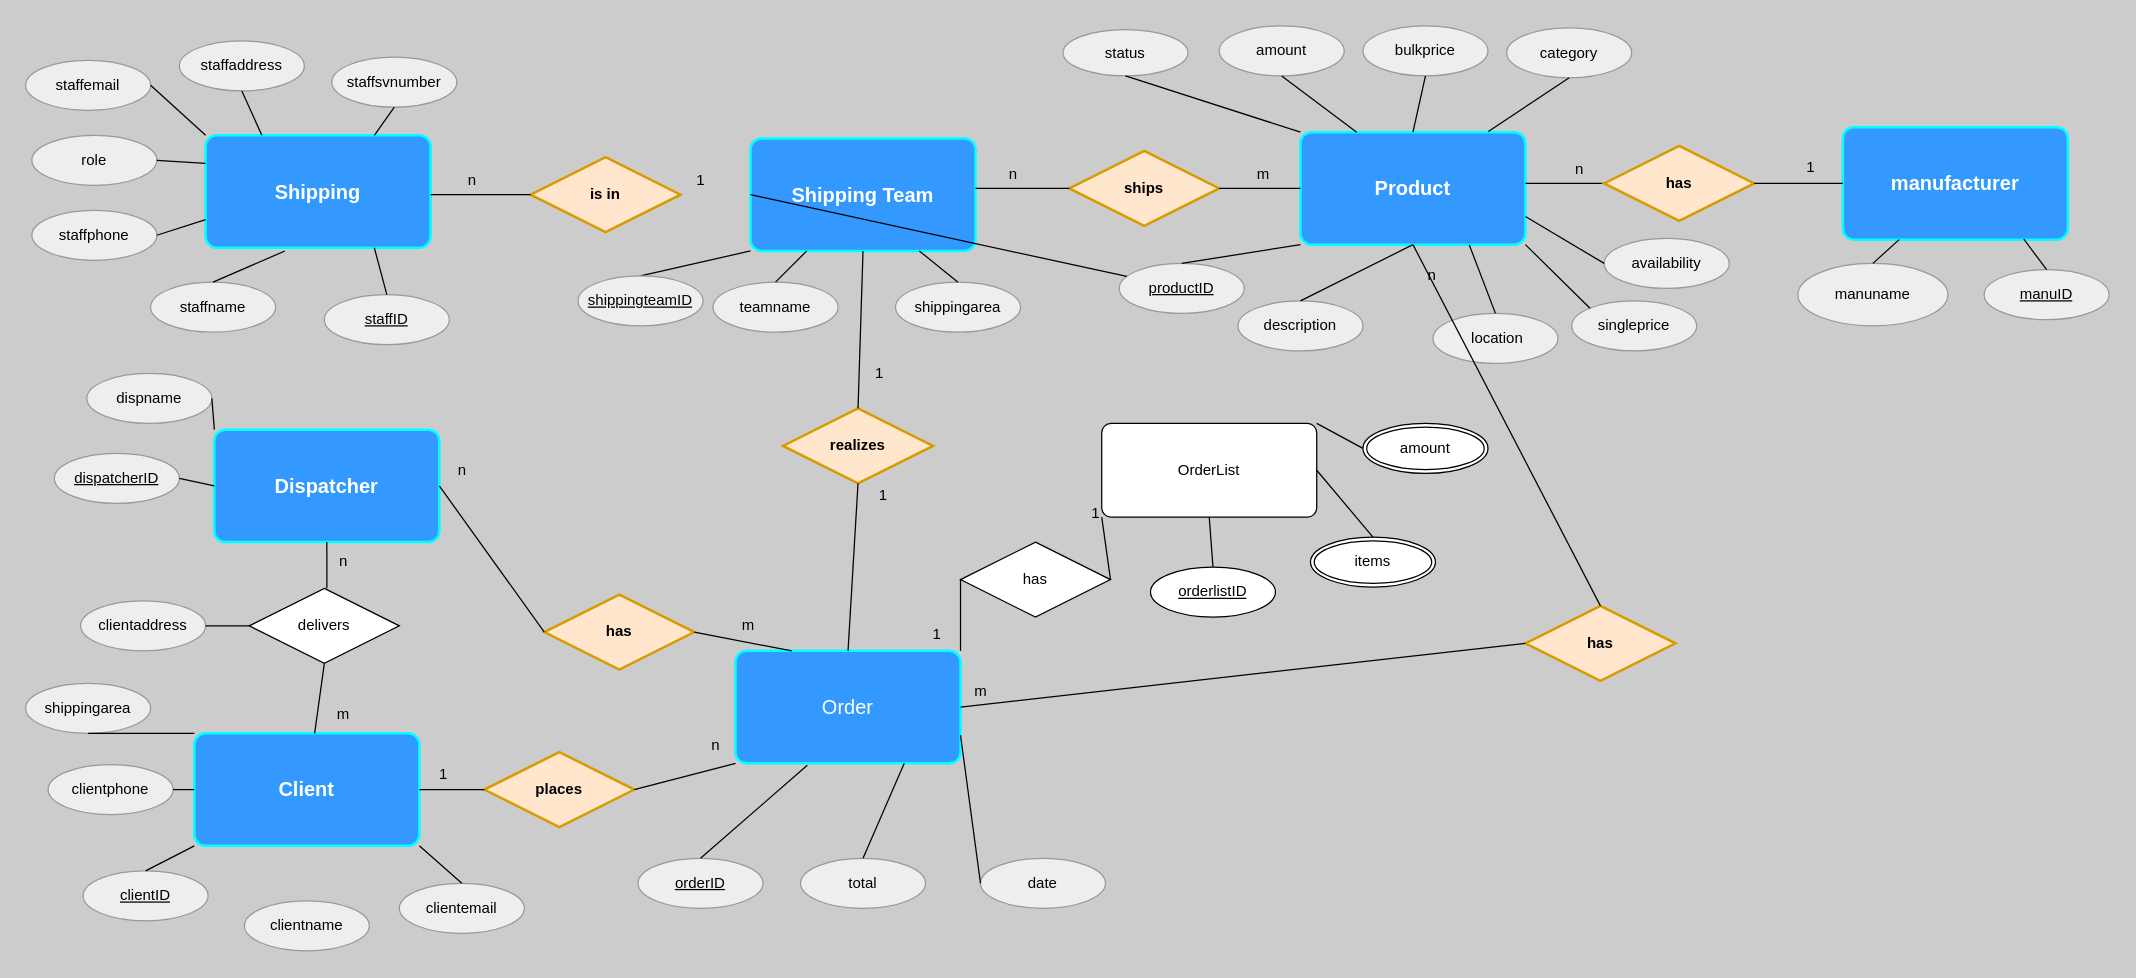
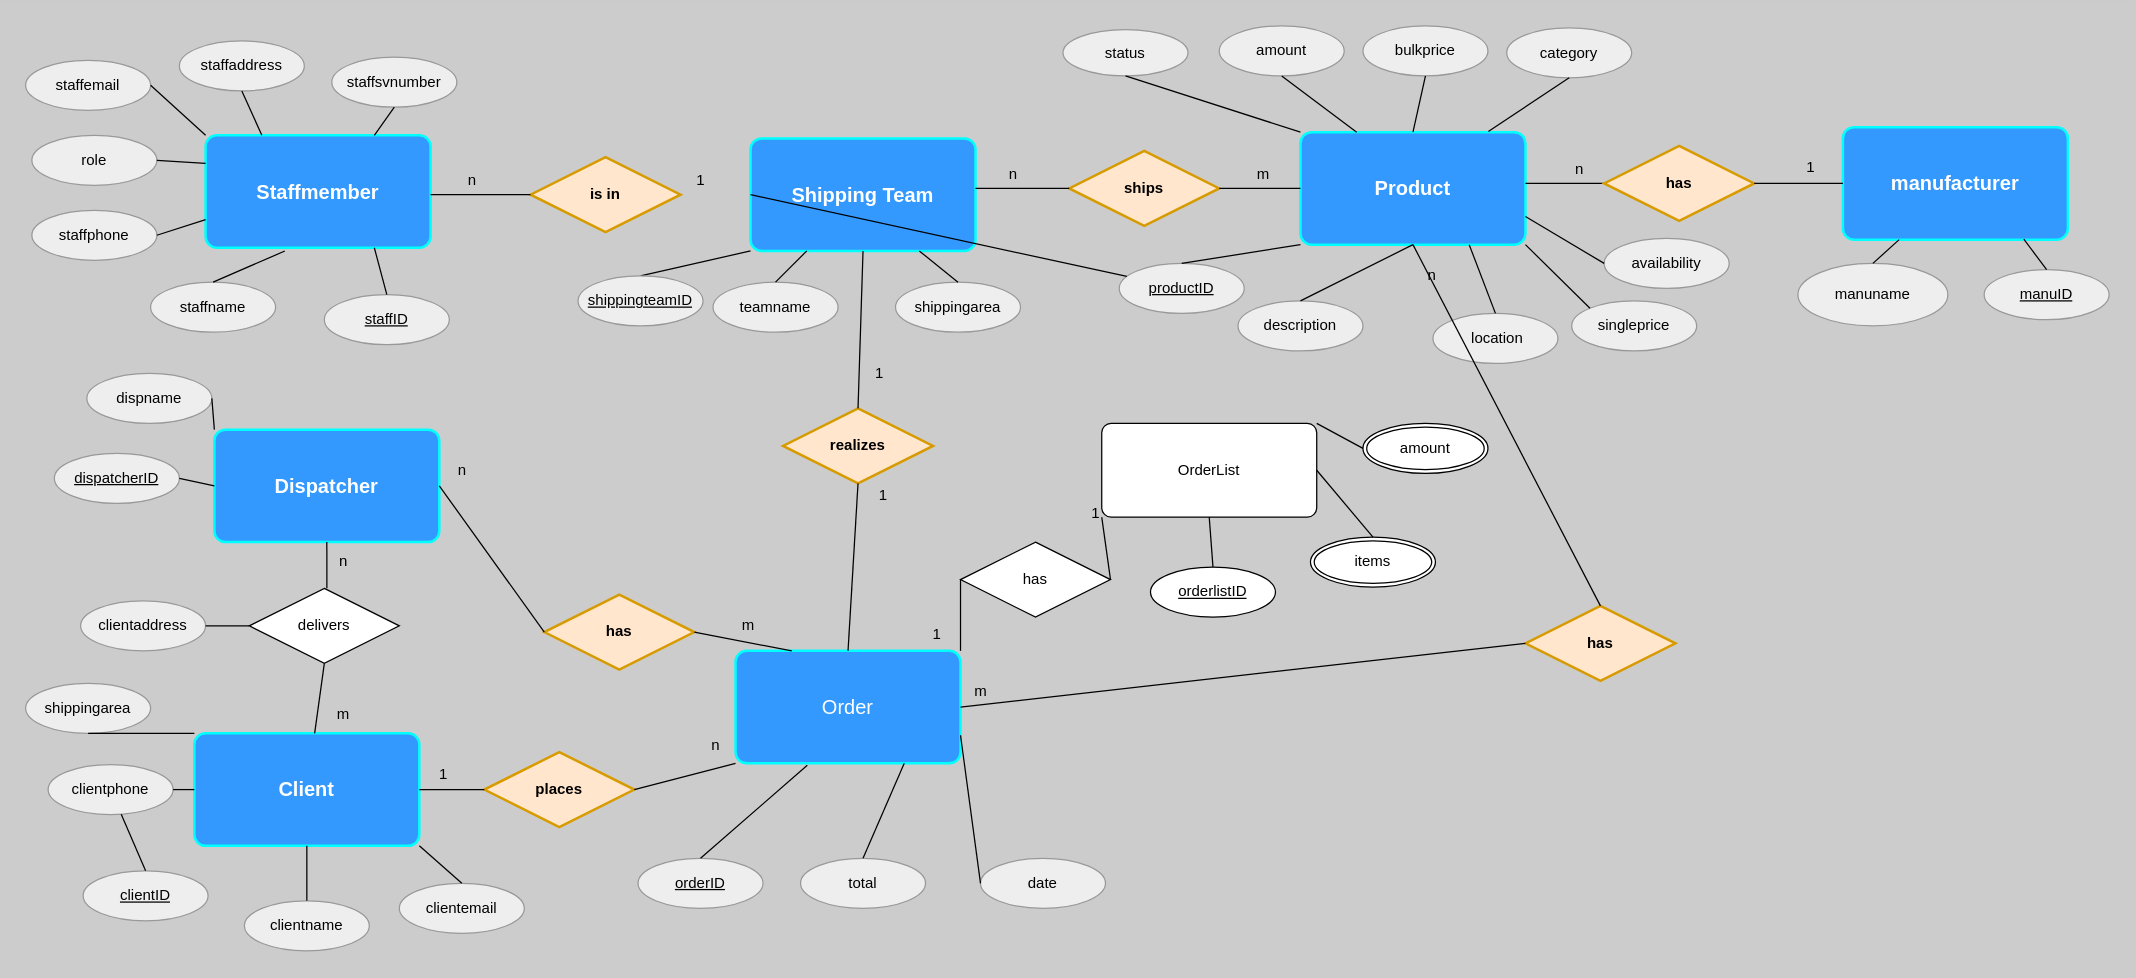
- <mxCell id="10" value="&lt;b&gt;&lt;font style=&quot;font-size: 16px&quot; color=&quot;#ffffff&quot;&gt;Shipping&lt;/font&gt;&lt;/b&gt;" style="rounded=1;arcSize=10;whiteSpace=wrap;html=1;align=center;fillColor=#3399FF;strokeColor=#00FFFF;gradientColor=none;strokeWidth=2;fixDash=0;shadow=0;" parent="1" vertex="1"><mxGeometry x="164" y="107.5" width="180" height="90" as="geometry" /></mxCell>
+ <mxCell id="10" value="&lt;b&gt;&lt;font style=&quot;font-size: 16px&quot; color=&quot;#ffffff&quot;&gt;Staffmember&lt;/font&gt;&lt;/b&gt;" style="rounded=1;arcSize=10;whiteSpace=wrap;html=1;align=center;fillColor=#3399FF;strokeColor=#00FFFF;gradientColor=none;strokeWidth=2;fixDash=0;shadow=0;" parent="1" vertex="1"><mxGeometry x="164" y="107.5" width="180" height="90" as="geometry" /></mxCell>
- <mxCell id="55" value="" style="endArrow=none;html=1;rounded=0;entryX=0;entryY=1;entryDx=0;entryDy=0;exitX=0.5;exitY=0;exitDx=0;exitDy=0;fixDash=0;shadow=0;" parent="1" source="22" target="21" edge="1"><mxGeometry relative="1" as="geometry"><mxPoint x="-45" y="425.29" as="sourcePoint" /><mxPoint x="115" y="425.29" as="targetPoint" /></mxGeometry></mxCell>
+ <mxCell id="55" value="" style="endArrow=none;html=1;rounded=0;exitX=0.5;exitY=0;exitDx=0;exitDy=0;fixDash=0;shadow=0;" parent="1" source="22" target="26" edge="1"><mxGeometry relative="1" as="geometry"><mxPoint x="-45" y="425.29" as="sourcePoint" /><mxPoint x="115" y="425.29" as="targetPoint" /></mxGeometry></mxCell>
+ <mxCell id="70" value="" style="endArrow=none;html=1;rounded=0;exitX=0.5;exitY=1;exitDx=0;exitDy=0;entryX=0.5;entryY=0;entryDx=0;entryDy=0;fixDash=0;shadow=0;" parent="1" source="21" target="23" edge="1"><mxGeometry relative="1" as="geometry"><mxPoint x="125" y="616" as="sourcePoint" /><mxPoint x="285" y="616" as="targetPoint" /></mxGeometry></mxCell>
